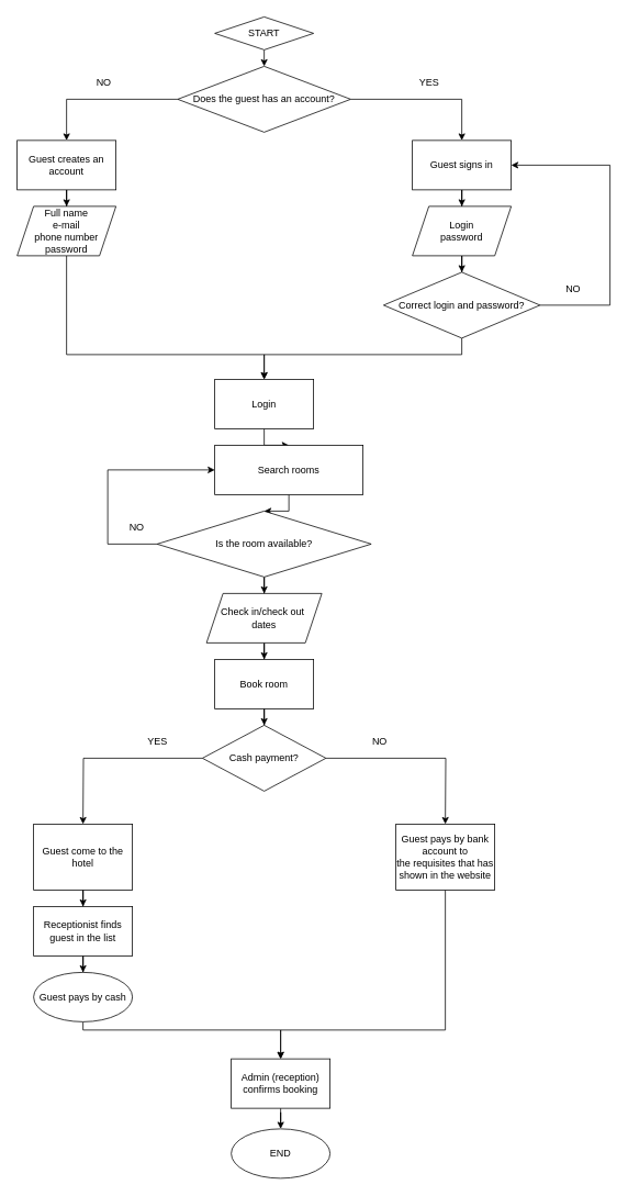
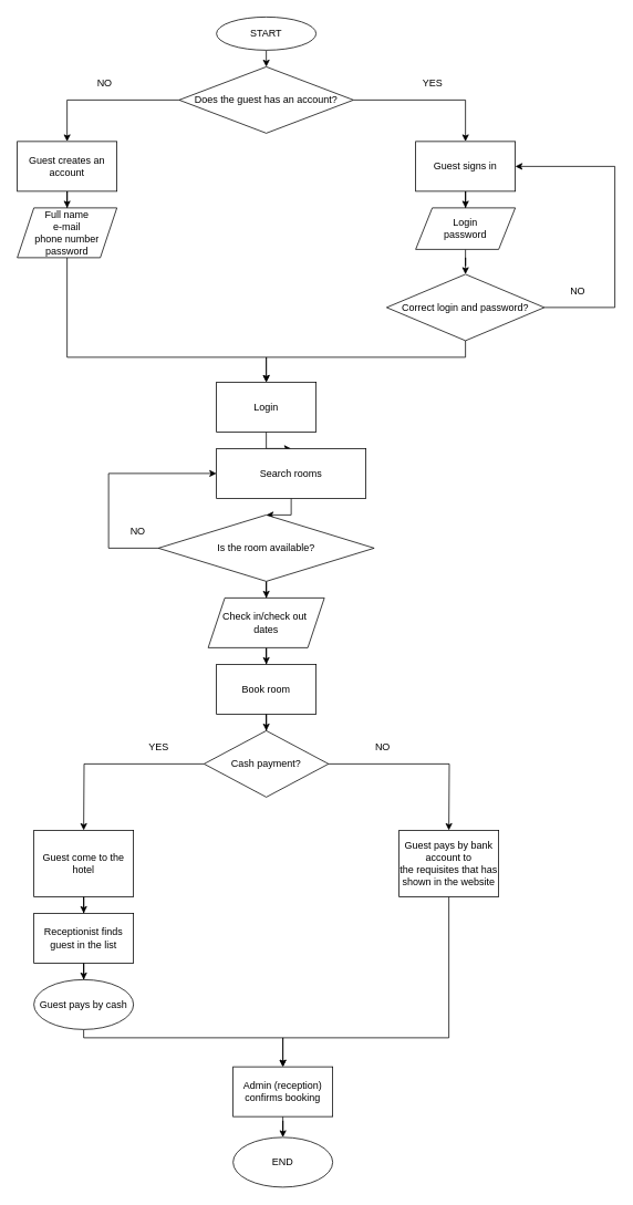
- <mxCell id="3" value="START" style="rhombus;whiteSpace=wrap;html=1;" vertex="1" parent="1"><mxGeometry x="260" y="20" width="120" height="40" as="geometry" /></mxCell>
+ <mxCell id="3" value="START" style="ellipse;whiteSpace=wrap;html=1;" vertex="1" parent="1"><mxGeometry x="260" y="20" width="120" height="40" as="geometry" /></mxCell>
- <mxCell id="16" value="Login&lt;br&gt;password" style="shape=parallelogram;perimeter=parallelogramPerimeter;whiteSpace=wrap;html=1;fixedSize=1;rounded=0;" vertex="1" parent="1"><mxGeometry x="500" y="250" width="120" height="60" as="geometry" /></mxCell>
+ <mxCell id="16" value="Login&lt;br&gt;password" style="shape=parallelogram;perimeter=parallelogramPerimeter;whiteSpace=wrap;html=1;fixedSize=1;rounded=0;" vertex="1" parent="1"><mxGeometry x="500" y="250" width="120" height="50" as="geometry" /></mxCell>
